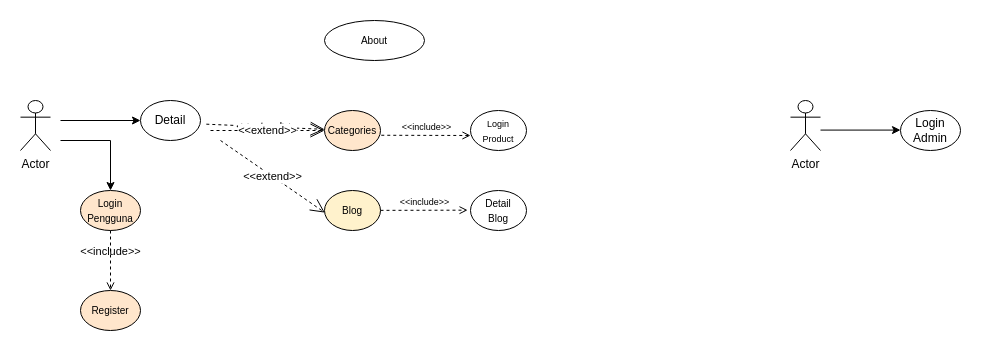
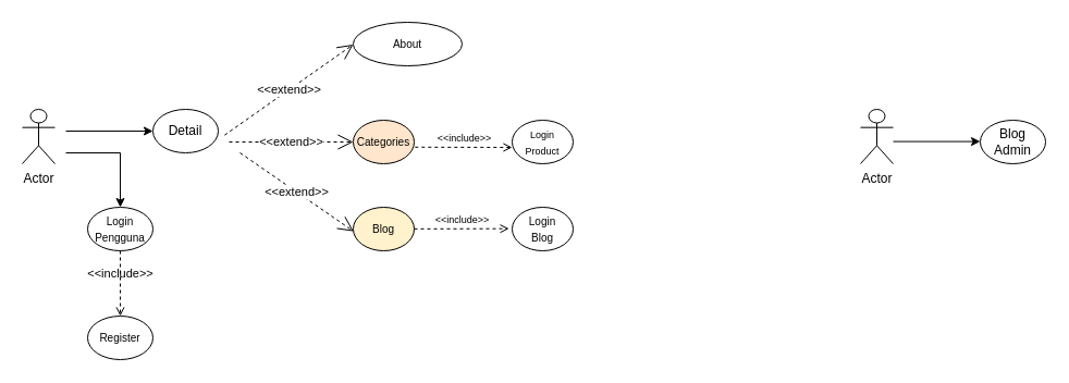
- <mxCell id="10" value="&amp;lt;&amp;lt;extend&amp;gt;&amp;gt;" style="endArrow=open;endSize=12;dashed=1;html=1;rounded=0;exitX=1.097;exitY=0.592;exitDx=0;exitDy=0;exitPerimeter=0;" edge="1" parent="1" source="4" target="16"><mxGeometry width="160" relative="1" as="geometry"><mxPoint x="200" y="140" as="sourcePoint" /><mxPoint x="270" y="30" as="targetPoint" /></mxGeometry></mxCell>
+ <mxCell id="10" value="&amp;lt;&amp;lt;extend&amp;gt;&amp;gt;" style="endArrow=open;endSize=12;dashed=1;html=1;rounded=0;exitX=1.097;exitY=0.592;exitDx=0;exitDy=0;exitPerimeter=0;entryX=-0.001;entryY=0.512;entryDx=0;entryDy=0;entryPerimeter=0;" edge="1" parent="1" source="4" target="11"><mxGeometry width="160" relative="1" as="geometry"><mxPoint x="200" y="140" as="sourcePoint" /><mxPoint x="270" y="30" as="targetPoint" /></mxGeometry></mxCell>
- <mxCell id="22" value="Login&lt;br&gt;Admin" style="ellipse;whiteSpace=wrap;html=1;" vertex="1" parent="1"><mxGeometry x="900" y="110" width="60" height="40" as="geometry" /></mxCell>
+ <mxCell id="22" value="Blog&lt;br&gt;Admin" style="ellipse;whiteSpace=wrap;html=1;" vertex="1" parent="1"><mxGeometry x="900" y="110" width="60" height="40" as="geometry" /></mxCell>
- <mxCell id="7" value="&lt;font style=&quot;font-size: 10px;&quot;&gt;Login&lt;br&gt;Pengguna&lt;/font&gt;" style="ellipse;whiteSpace=wrap;html=1;fillColor=#ffe6cc;" vertex="1" parent="1"><mxGeometry x="80" y="190" width="60" height="40" as="geometry" /></mxCell>
+ <mxCell id="7" value="&lt;font style=&quot;font-size: 10px;&quot;&gt;Login&lt;br&gt;Pengguna&lt;/font&gt;" style="ellipse;whiteSpace=wrap;html=1;" vertex="1" parent="1"><mxGeometry x="80" y="190" width="60" height="40" as="geometry" /></mxCell>
- <mxCell id="19" value="&lt;font style=&quot;&quot;&gt;&lt;font style=&quot;font-size: 10px;&quot;&gt;&lt;font style=&quot;&quot;&gt;Detail&lt;br&gt;&lt;/font&gt;Blog&lt;/font&gt;&lt;br&gt;&lt;/font&gt;" style="ellipse;whiteSpace=wrap;html=1;" vertex="1" parent="1"><mxGeometry x="470" y="190" width="56" height="40" as="geometry" /></mxCell>
+ <mxCell id="19" value="&lt;font style=&quot;&quot;&gt;&lt;font style=&quot;font-size: 10px;&quot;&gt;&lt;font style=&quot;&quot;&gt;Login&lt;br&gt;&lt;/font&gt;Blog&lt;/font&gt;&lt;br&gt;&lt;/font&gt;" style="ellipse;whiteSpace=wrap;html=1;" vertex="1" parent="1"><mxGeometry x="470" y="190" width="56" height="40" as="geometry" /></mxCell>
- <mxCell id="9" value="&lt;font style=&quot;font-size: 10px;&quot;&gt;Register&lt;/font&gt;" style="ellipse;whiteSpace=wrap;html=1;fillColor=#ffe6cc;" vertex="1" parent="1"><mxGeometry x="80" y="290" width="60" height="40" as="geometry" /></mxCell>
+ <mxCell id="9" value="&lt;font style=&quot;font-size: 10px;&quot;&gt;Register&lt;/font&gt;" style="ellipse;whiteSpace=wrap;html=1;" vertex="1" parent="1"><mxGeometry x="80" y="290" width="60" height="40" as="geometry" /></mxCell>
